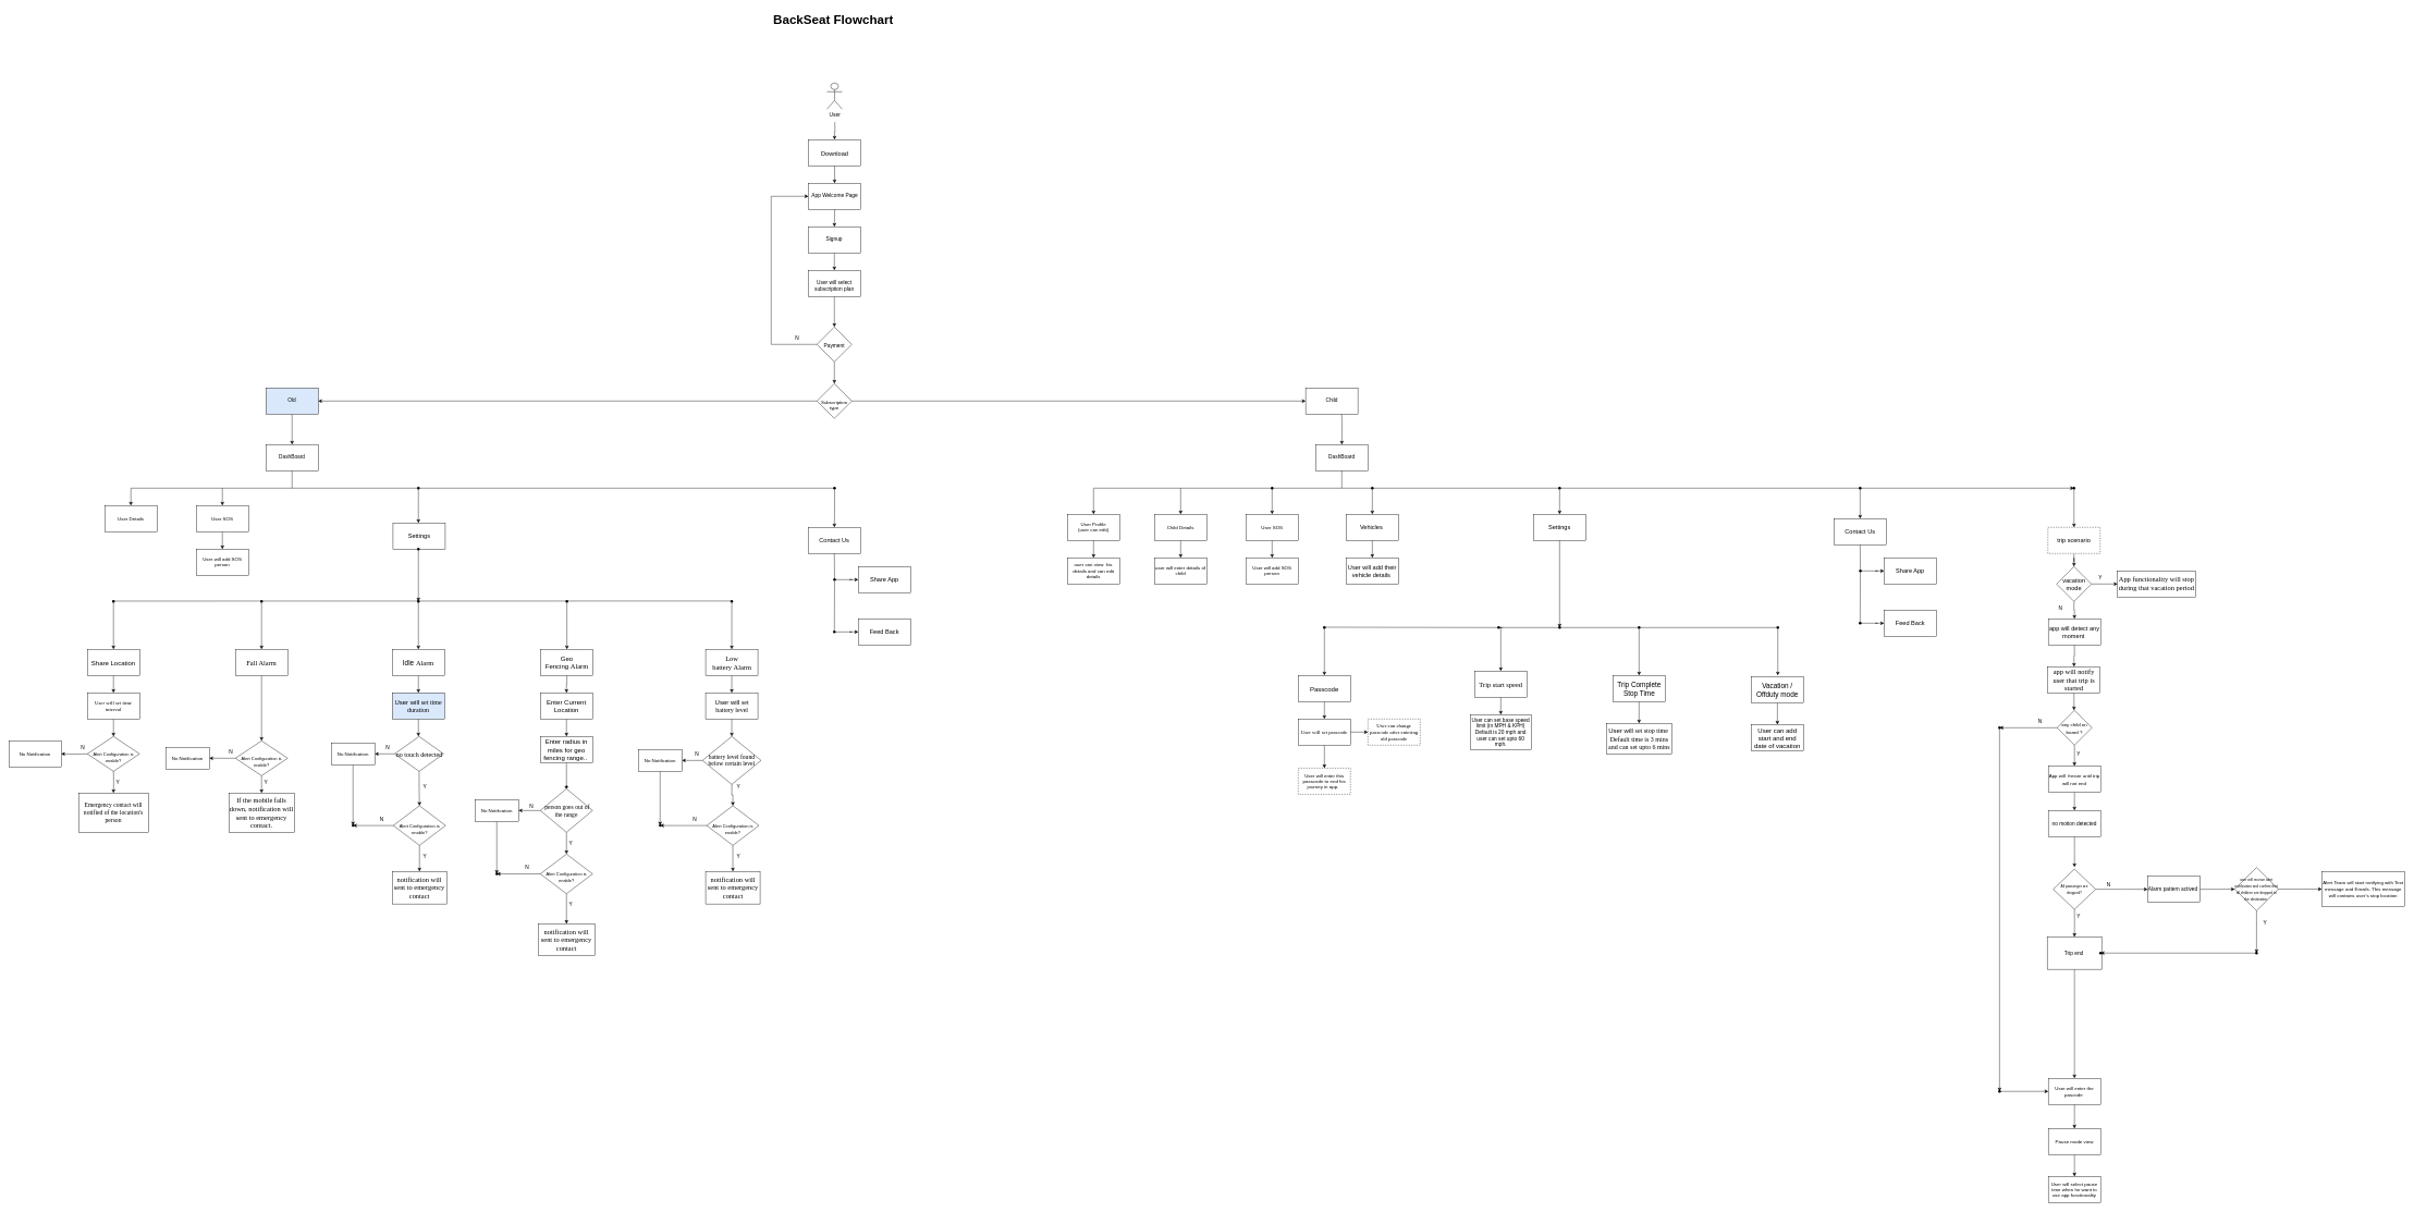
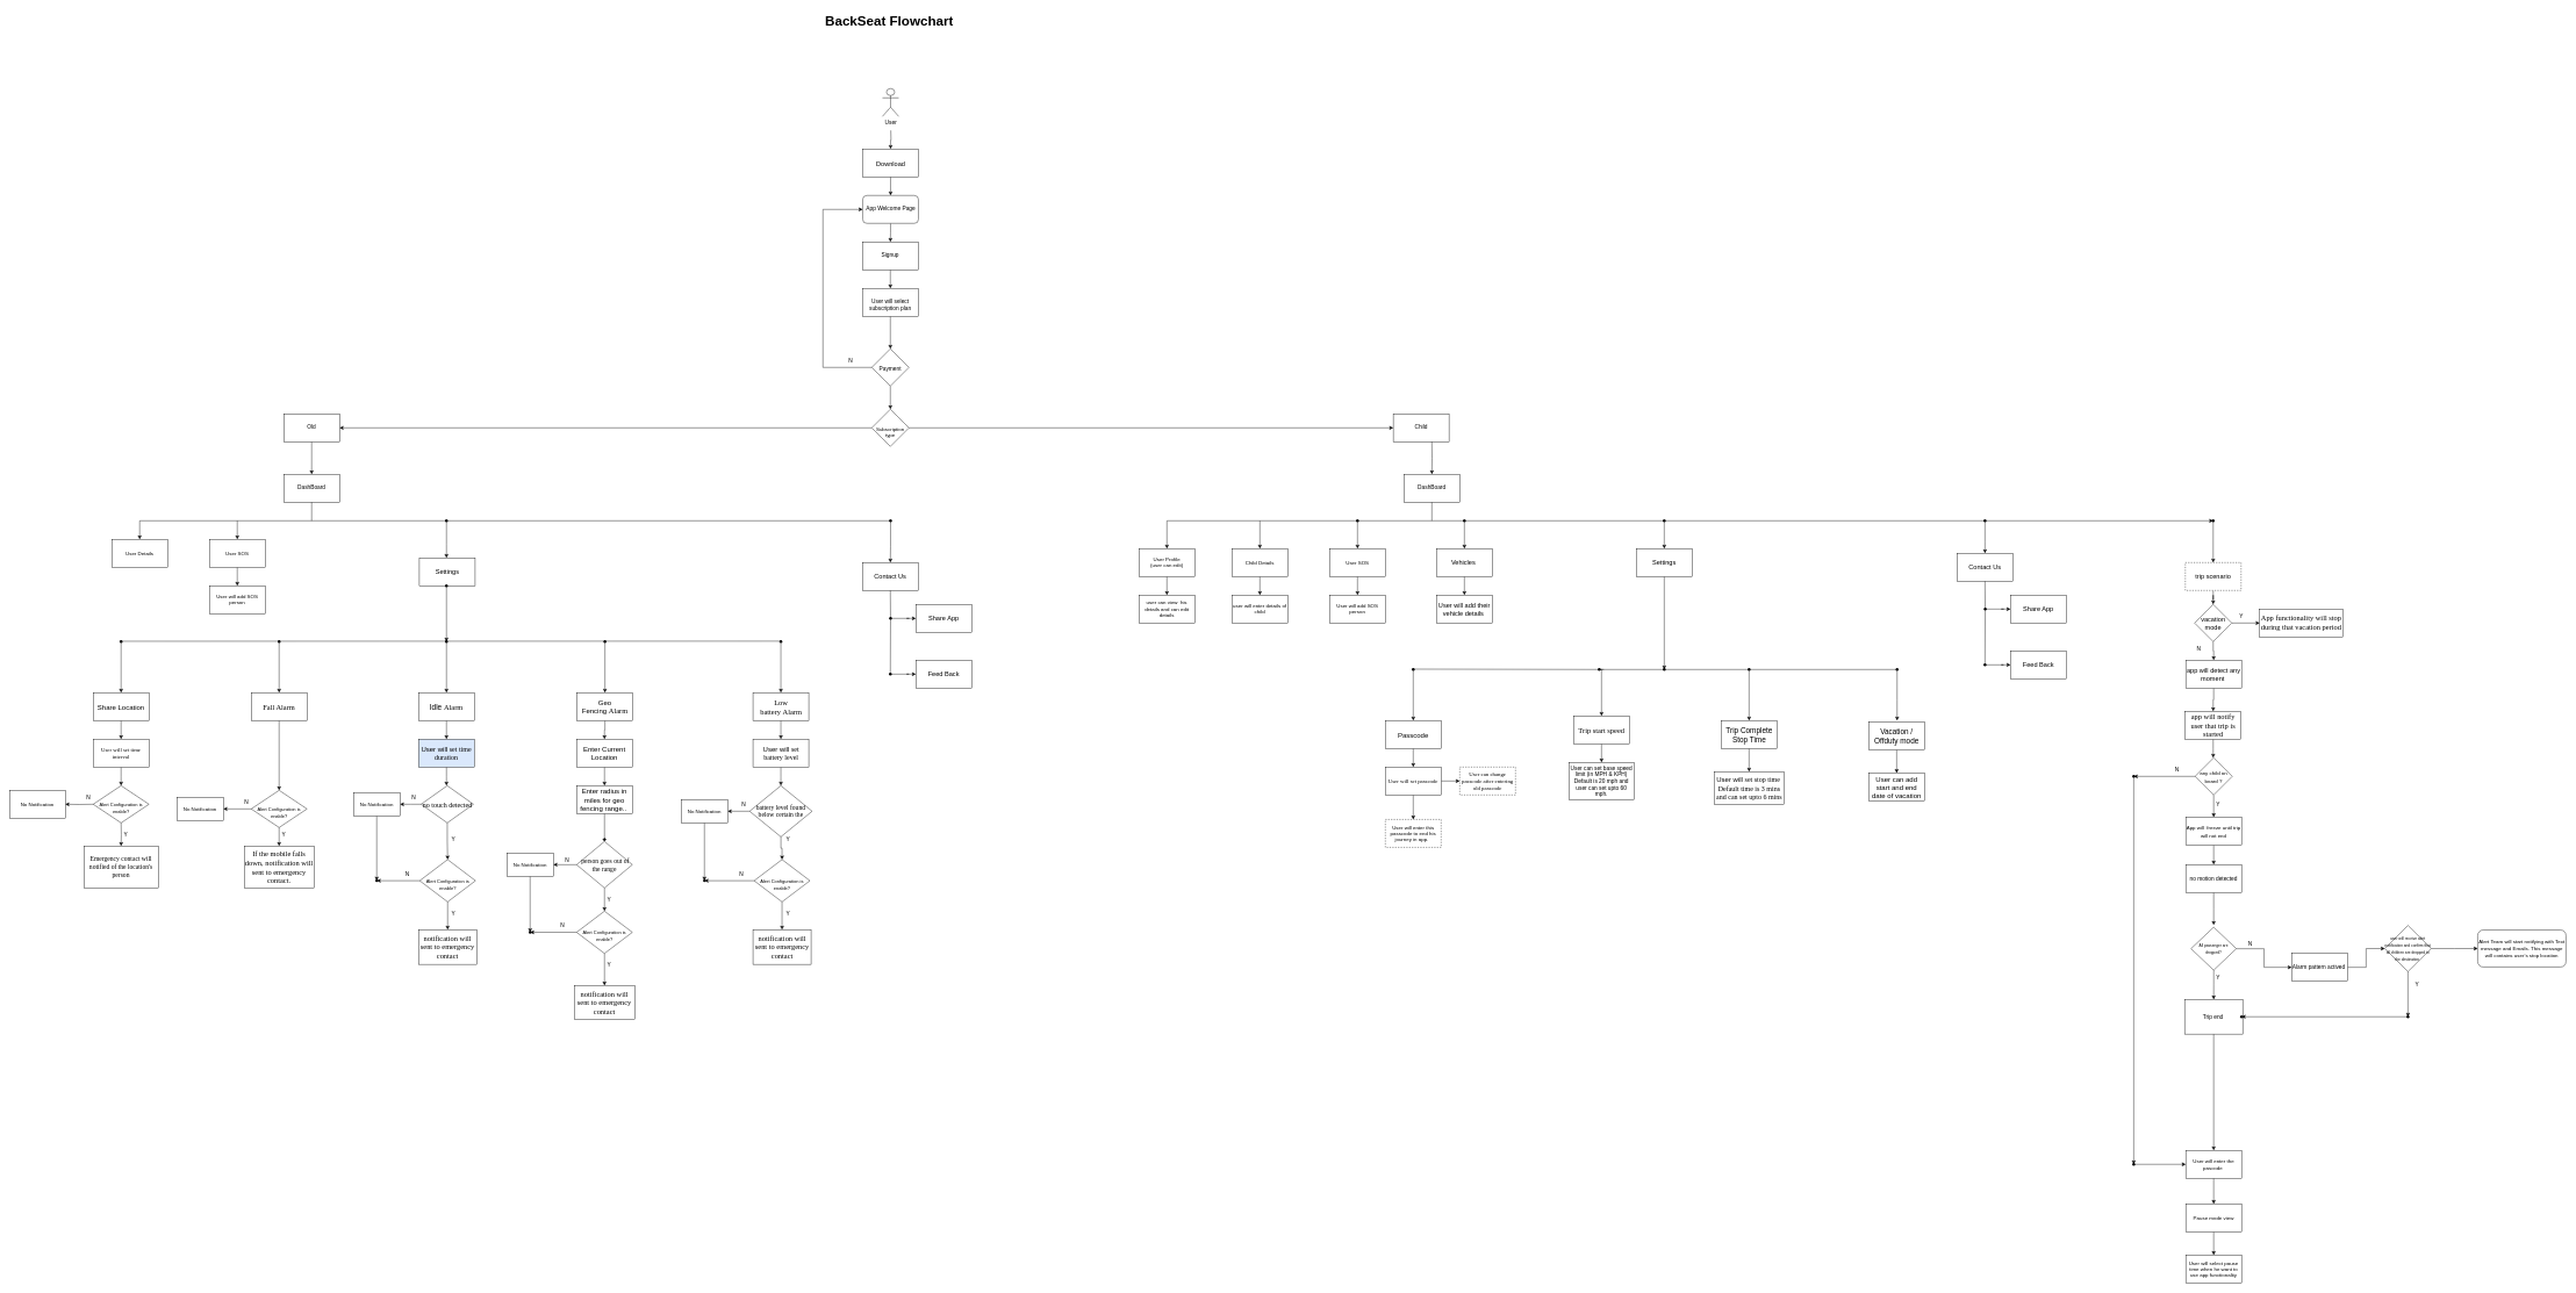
- <mxCell id="7" value="&lt;font style=&quot;font-size: 12px;&quot;&gt;&lt;br&gt;&lt;font style=&quot;font-size: 12px;&quot;&gt;App Welcome Page&lt;/font&gt;&lt;br&gt;&lt;/font&gt;" style="whiteSpace=wrap;html=1;verticalAlign=top;" vertex="1" parent="1"><mxGeometry x="1855.5" y="420" width="120" height="60" as="geometry" /></mxCell>
+ <mxCell id="7" value="&lt;font style=&quot;font-size: 12px;&quot;&gt;&lt;br&gt;&lt;font style=&quot;font-size: 12px;&quot;&gt;App Welcome Page&lt;/font&gt;&lt;br&gt;&lt;/font&gt;" style="whiteSpace=wrap;html=1;verticalAlign=top;rounded=1;" vertex="1" parent="1"><mxGeometry x="1855.5" y="420" width="120" height="60" as="geometry" /></mxCell>
- <mxCell id="22" value="&lt;br&gt;Old" style="whiteSpace=wrap;html=1;verticalAlign=top;fillColor=#dae8fc;" vertex="1" parent="1"><mxGeometry x="610" y="890" width="120" height="60" as="geometry" /></mxCell>
+ <mxCell id="22" value="&lt;br&gt;Old" style="whiteSpace=wrap;html=1;verticalAlign=top;" vertex="1" parent="1"><mxGeometry x="610" y="890" width="120" height="60" as="geometry" /></mxCell>
- <mxCell id="96" value="&lt;span id=&quot;docs-internal-guid-6889f2f2-7fff-8a5e-0ea5-5ad240416002&quot;&gt;&lt;span style=&quot;font-family: &amp;quot;Times New Roman&amp;quot;; background-color: transparent; font-variant-numeric: normal; font-variant-east-asian: normal; vertical-align: baseline;&quot;&gt;&lt;font style=&quot;font-size: 14px;&quot;&gt;battery level found below certain level&lt;/font&gt;&lt;/span&gt;&lt;/span&gt;&lt;span style=&quot;font-size: 10px;&quot;&gt;&lt;br&gt;&lt;/span&gt;" style="rhombus;whiteSpace=wrap;html=1;rounded=0;" vertex="1" parent="1"><mxGeometry x="1612.25" y="1690" width="134.5" height="110" as="geometry" /></mxCell>
+ <mxCell id="96" value="&lt;span id=&quot;docs-internal-guid-6889f2f2-7fff-8a5e-0ea5-5ad240416002&quot;&gt;&lt;span style=&quot;font-family: &amp;quot;Times New Roman&amp;quot;; background-color: transparent; font-variant-numeric: normal; font-variant-east-asian: normal; vertical-align: baseline;&quot;&gt;&lt;font style=&quot;font-size: 14px;&quot;&gt;battery level found below certain the&lt;/font&gt;&lt;/span&gt;&lt;/span&gt;&lt;span style=&quot;font-size: 10px;&quot;&gt;&lt;br&gt;&lt;/span&gt;" style="rhombus;whiteSpace=wrap;html=1;rounded=0;" vertex="1" parent="1"><mxGeometry x="1612.25" y="1690" width="134.5" height="110" as="geometry" /></mxCell>
- <mxCell id="242" value="&lt;span style=&quot;font-family: Calibri, sans-serif; font-size: 11px;&quot;&gt;Alert Team will start notifying&amp;nbsp;with Text message and Emails. This message will contains user’s stop location&lt;/span&gt;" style="whiteSpace=wrap;html=1;rounded=0;" vertex="1" parent="1"><mxGeometry x="5330" y="2000.56" width="190" height="79.63" as="geometry" /></mxCell>
+ <mxCell id="242" value="&lt;span style=&quot;font-family: Calibri, sans-serif; font-size: 11px;&quot;&gt;Alert Team will start notifying&amp;nbsp;with Text message and Emails. This message will contains user’s stop location&lt;/span&gt;" style="whiteSpace=wrap;html=1;rounded=1;" vertex="1" parent="1"><mxGeometry x="5330" y="2000.56" width="190" height="79.63" as="geometry" /></mxCell>
- <mxCell id="235" value="Alarm pattern actived&amp;nbsp;" style="whiteSpace=wrap;html=1;rounded=0;" vertex="1" parent="1"><mxGeometry x="4930" y="2010.75" width="120" height="60" as="geometry" /></mxCell>
+ <mxCell id="235" value="Alarm pattern actived&amp;nbsp;" style="whiteSpace=wrap;html=1;rounded=0;" vertex="1" parent="1"><mxGeometry x="4930" y="2050.75" width="120" height="60" as="geometry" /></mxCell>
